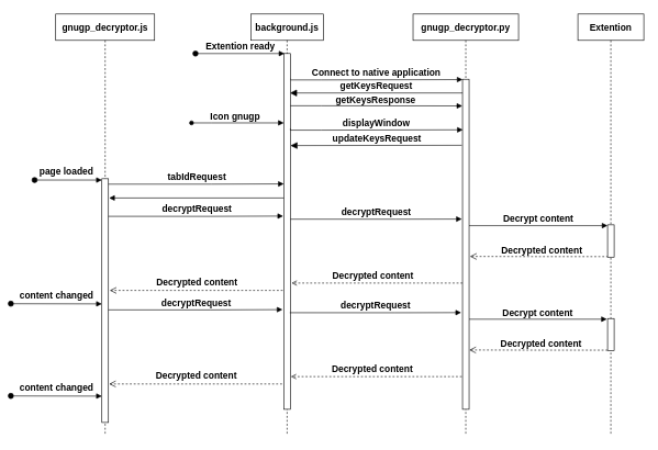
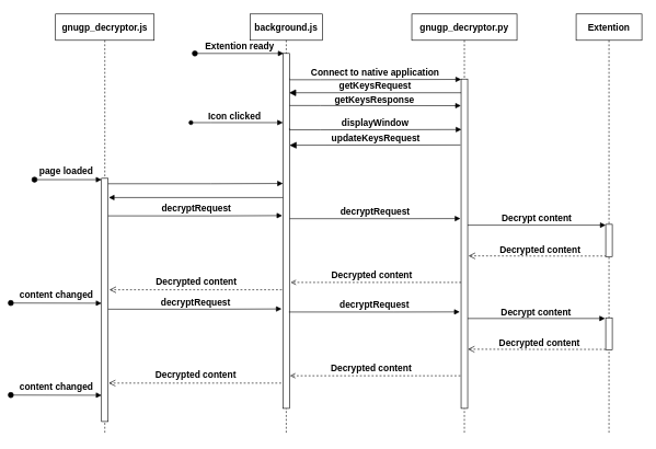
- <mxCell id="35" value="Icon gnugp" style="text;html=1;align=center;verticalAlign=middle;resizable=0;points=[];autosize=1;fontStyle=1;fontSize=14;" vertex="1" parent="1"><mxGeometry x="306" y="166" width="100" height="20" as="geometry" /></mxCell>
+ <mxCell id="35" value="Icon clicked" style="text;html=1;align=center;verticalAlign=middle;resizable=0;points=[];autosize=1;fontStyle=1;fontSize=14;" vertex="1" parent="1"><mxGeometry x="306" y="166" width="100" height="20" as="geometry" /></mxCell>
- <mxCell id="30" value="tabIdRequest" style="text;html=1;align=center;verticalAlign=middle;resizable=0;points=[];autosize=1;fontStyle=1;fontSize=14;" vertex="1" parent="1"><mxGeometry x="247.62" y="257.76" width="100" height="20" as="geometry" /></mxCell>
